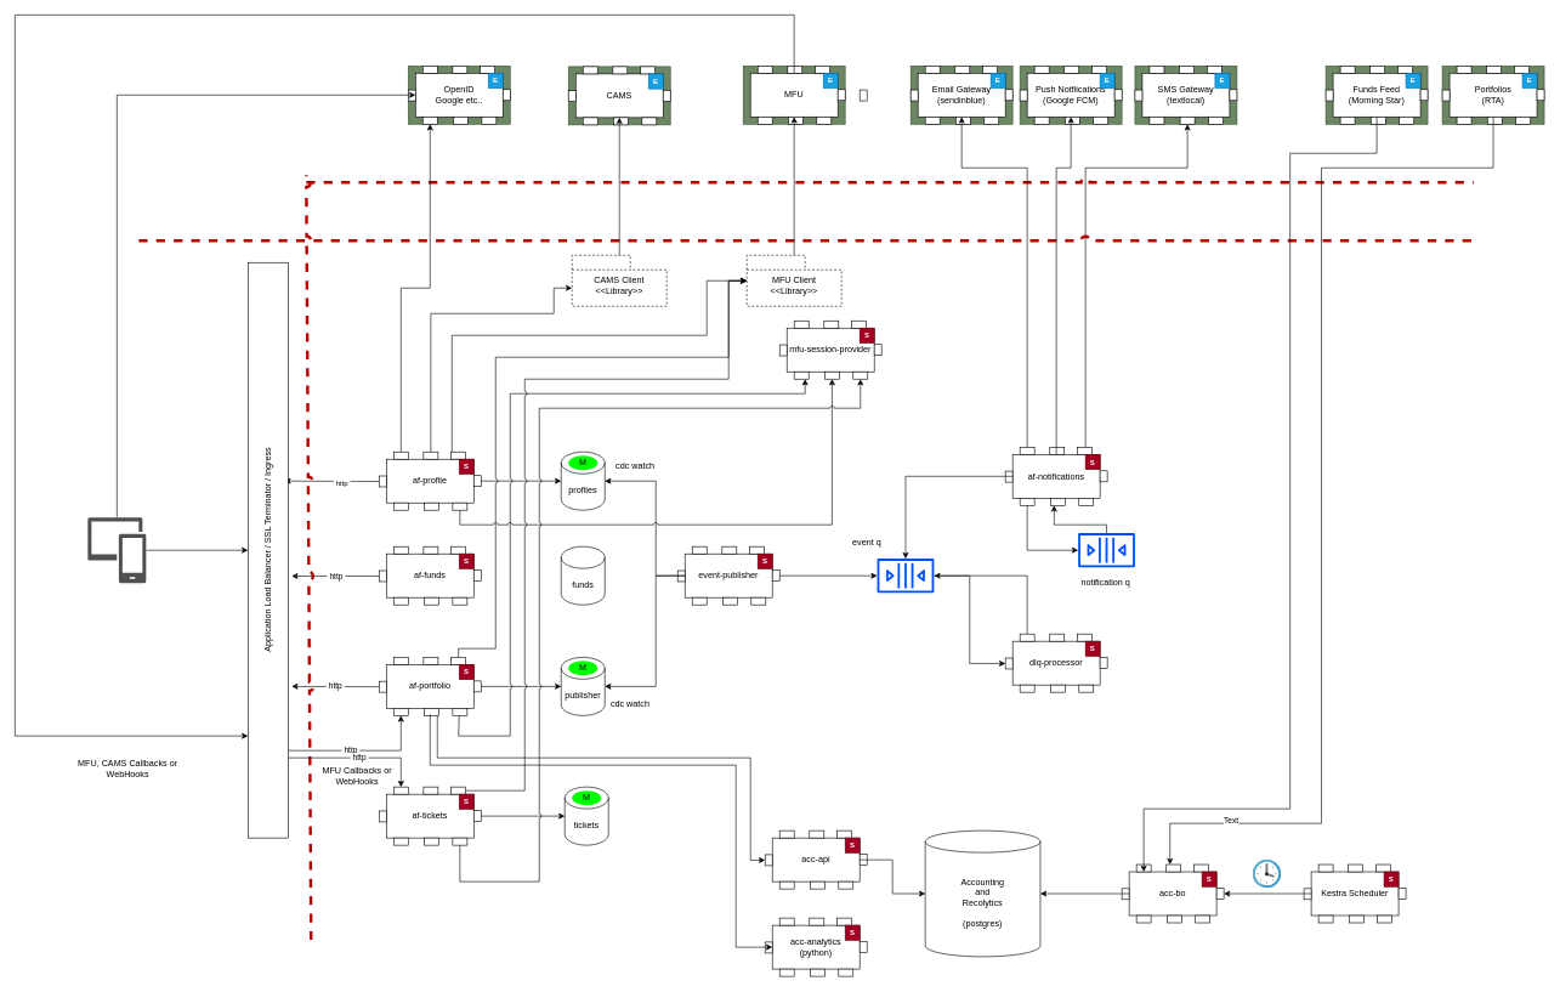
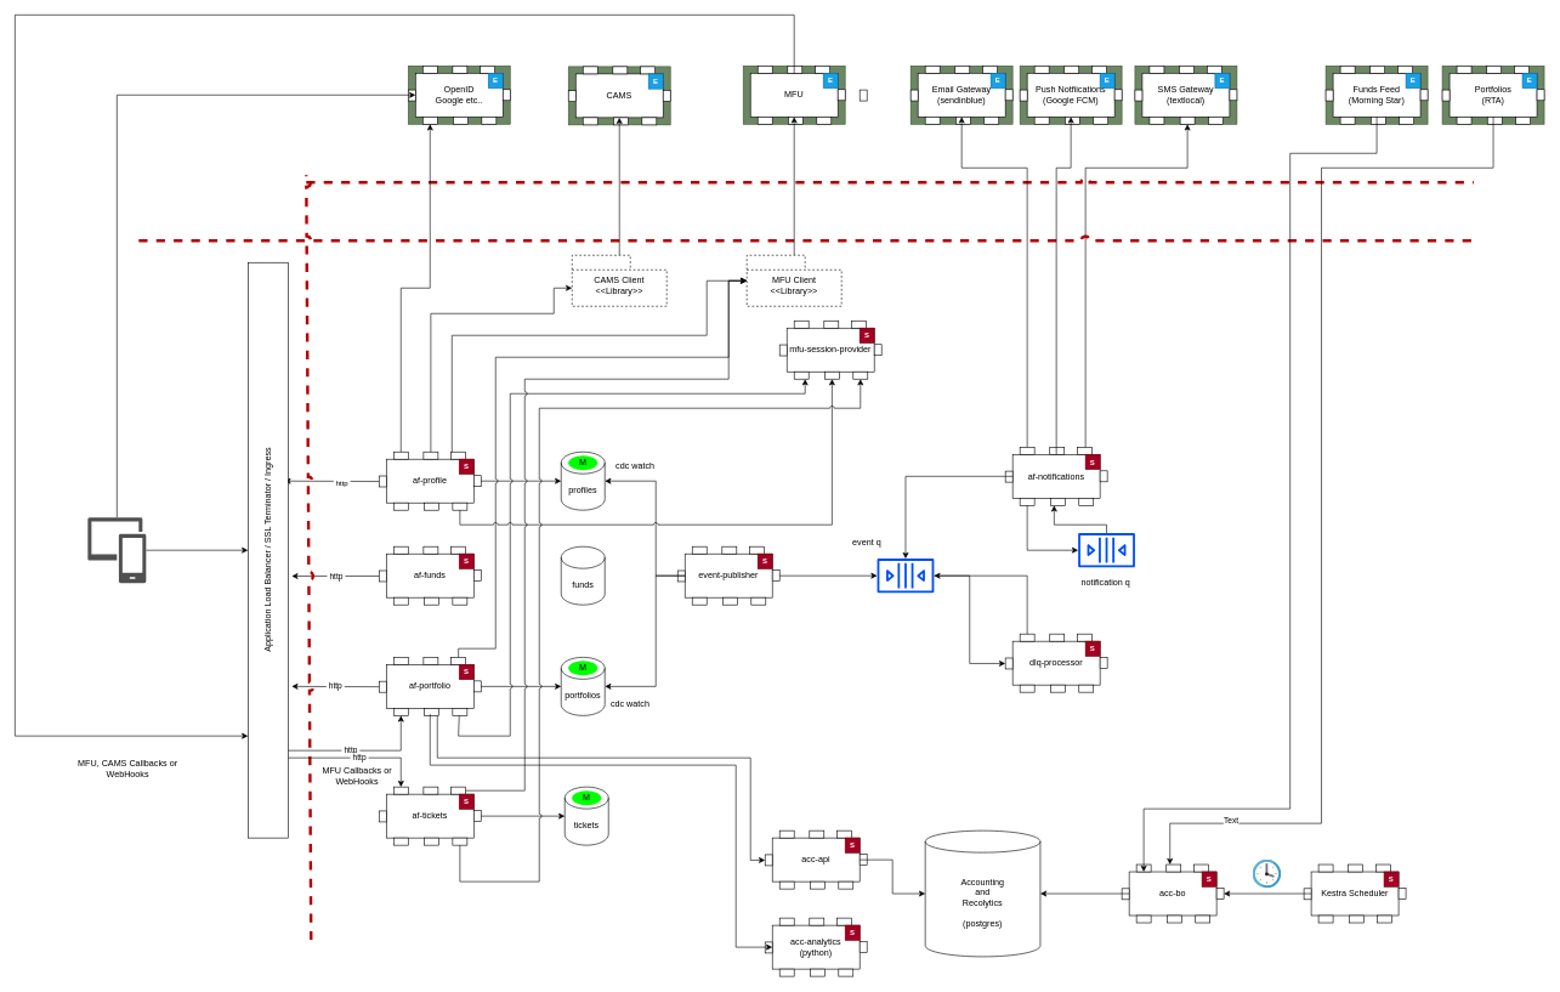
- <mxCell id="152" value="publisher" style="shape=cylinder3;whiteSpace=wrap;html=1;boundedLbl=1;backgroundOutline=1;size=15;" vertex="1" parent="151"><mxGeometry width="60" height="80" as="geometry" /></mxCell>
+ <mxCell id="152" value="portfolios" style="shape=cylinder3;whiteSpace=wrap;html=1;boundedLbl=1;backgroundOutline=1;size=15;" vertex="1" parent="151"><mxGeometry width="60" height="80" as="geometry" /></mxCell>
